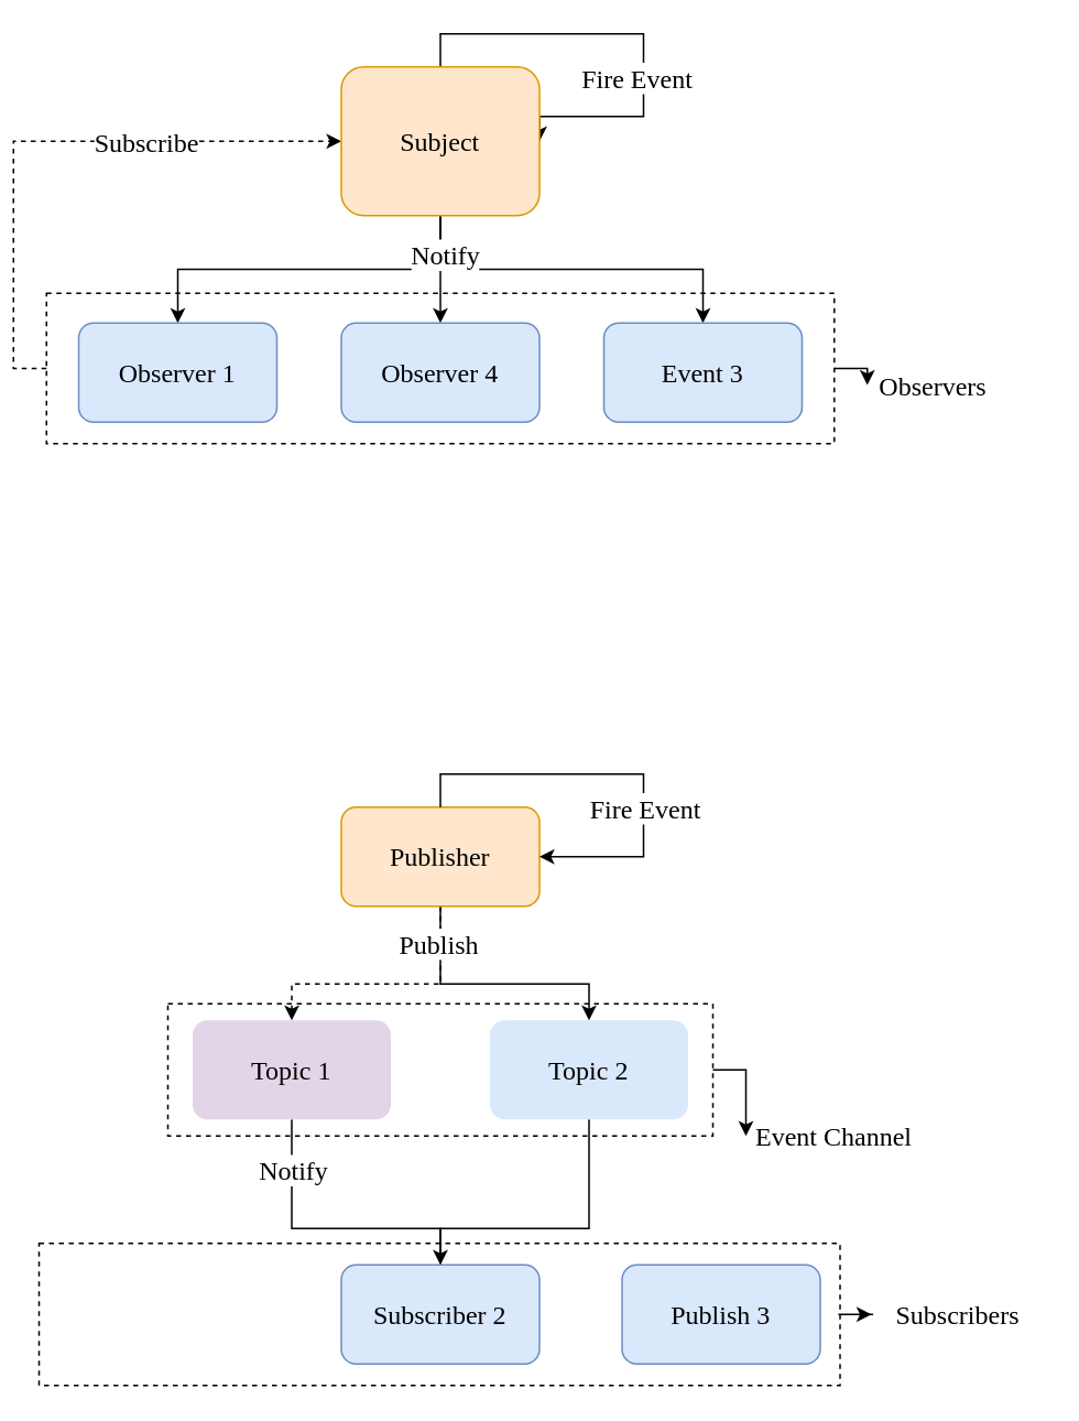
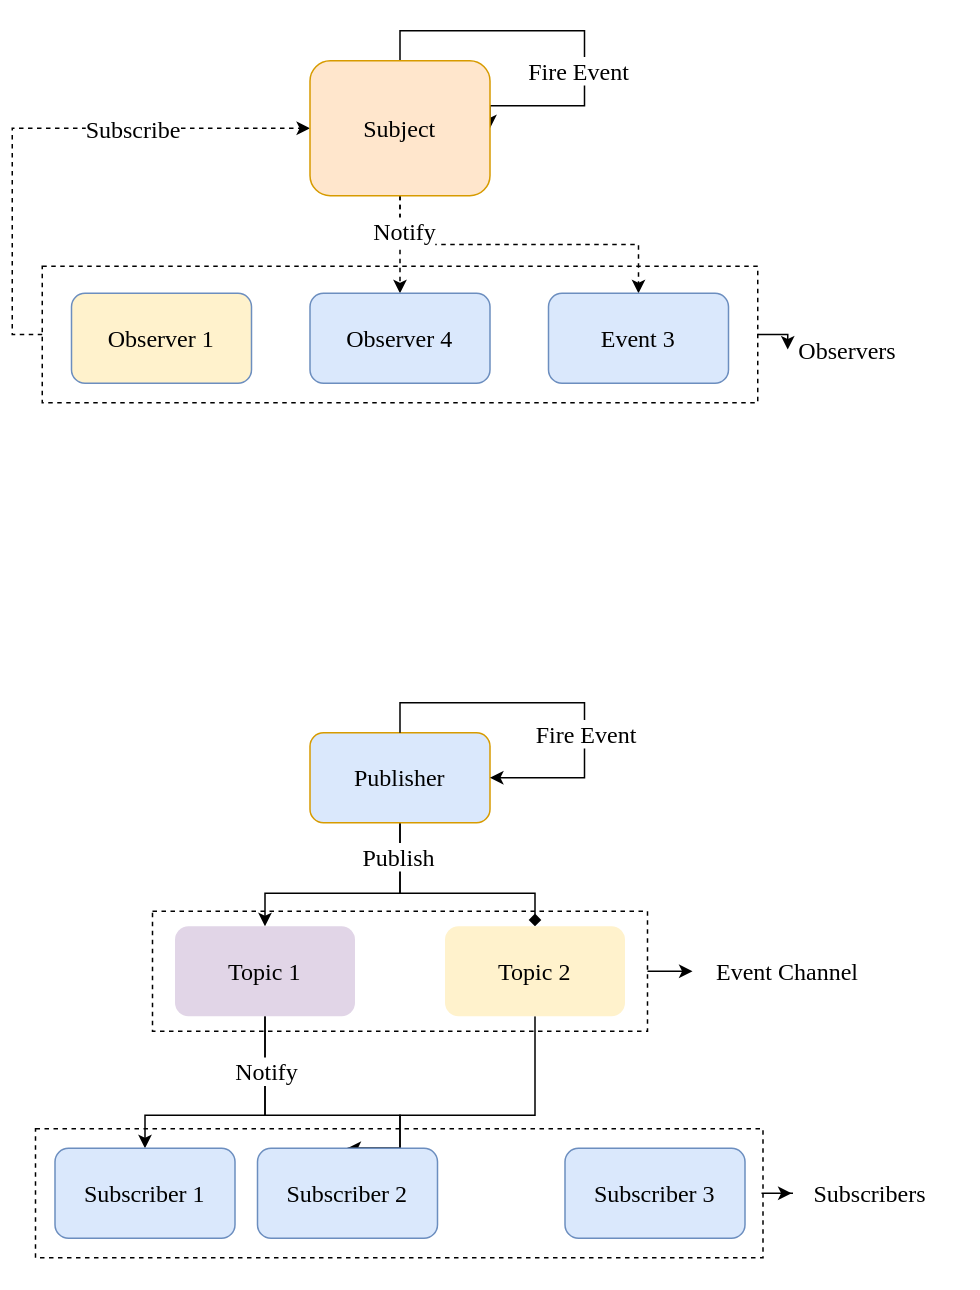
- <mxCell id="9" style="edgeStyle=orthogonalEdgeStyle;rounded=0;orthogonalLoop=1;jettySize=auto;html=1;entryX=0.5;entryY=0;entryDx=0;entryDy=0;fontFamily=Verdana;fontSize=16;exitX=0.5;exitY=1;exitDx=0;exitDy=0;" edge="1" parent="1" source="14" target="16"><mxGeometry relative="1" as="geometry" /></mxCell>
- <mxCell id="10" style="edgeStyle=orthogonalEdgeStyle;rounded=0;orthogonalLoop=1;jettySize=auto;html=1;fontFamily=Verdana;fontSize=16;exitX=0.5;exitY=1;exitDx=0;exitDy=0;" edge="1" parent="1" source="14" target="18"><mxGeometry relative="1" as="geometry" /></mxCell>
+ <mxCell id="10" style="edgeStyle=orthogonalEdgeStyle;rounded=0;orthogonalLoop=1;jettySize=auto;html=1;fontFamily=Verdana;fontSize=16;exitX=0.5;exitY=1;exitDx=0;exitDy=0;dashed=1;" edge="1" parent="1" source="14" target="18"><mxGeometry relative="1" as="geometry" /></mxCell>
- <mxCell id="8" value="" style="edgeStyle=orthogonalEdgeStyle;rounded=0;orthogonalLoop=1;jettySize=auto;html=1;fontFamily=Verdana;fontSize=16;" edge="1" parent="1" source="14" target="17"><mxGeometry relative="1" as="geometry" /></mxCell>
+ <mxCell id="8" value="" style="edgeStyle=orthogonalEdgeStyle;rounded=0;orthogonalLoop=1;jettySize=auto;html=1;fontFamily=Verdana;fontSize=16;dashed=1;" edge="1" parent="1" source="14" target="17"><mxGeometry relative="1" as="geometry" /></mxCell>
- <mxCell id="16" value="Observer 1" style="rounded=1;whiteSpace=wrap;html=1;fontFamily=Verdana;fontSize=16;fillColor=#dae8fc;strokeColor=#6c8ebf;" vertex="1" parent="15"><mxGeometry width="120" height="60" as="geometry" /></mxCell>
+ <mxCell id="16" value="Observer 1" style="rounded=1;whiteSpace=wrap;html=1;fontFamily=Verdana;fontSize=16;fillColor=#fff2cc;strokeColor=#6c8ebf;" vertex="1" parent="15"><mxGeometry width="120" height="60" as="geometry" /></mxCell>
- <mxCell id="23" value="Publisher" style="rounded=1;whiteSpace=wrap;html=1;fontFamily=Verdana;fontSize=16;fillColor=#ffe6cc;strokeColor=#d79b00;" vertex="1" parent="1"><mxGeometry x="203" y="488" width="120" height="60" as="geometry" /></mxCell>
+ <mxCell id="23" value="Publisher" style="rounded=1;whiteSpace=wrap;html=1;fontFamily=Verdana;fontSize=16;fillColor=#dae8fc;strokeColor=#d79b00;" vertex="1" parent="1"><mxGeometry x="203" y="488" width="120" height="60" as="geometry" /></mxCell>
- <mxCell id="20" style="edgeStyle=orthogonalEdgeStyle;rounded=0;orthogonalLoop=1;jettySize=auto;html=1;entryX=0.5;entryY=0;entryDx=0;entryDy=0;fontFamily=Verdana;fontSize=16;dashed=1;" edge="1" parent="1" source="23" target="27"><mxGeometry relative="1" as="geometry"><Array as="points"><mxPoint x="263" y="595" /><mxPoint x="173" y="595" /></Array></mxGeometry></mxCell>
+ <mxCell id="20" style="edgeStyle=orthogonalEdgeStyle;rounded=0;orthogonalLoop=1;jettySize=auto;html=1;entryX=0.5;entryY=0;entryDx=0;entryDy=0;fontFamily=Verdana;fontSize=16;" edge="1" parent="1" source="23" target="27"><mxGeometry relative="1" as="geometry"><Array as="points"><mxPoint x="263" y="595" /><mxPoint x="173" y="595" /></Array></mxGeometry></mxCell>
- <mxCell id="21" style="edgeStyle=orthogonalEdgeStyle;rounded=0;orthogonalLoop=1;jettySize=auto;html=1;fontFamily=Verdana;fontSize=16;" edge="1" parent="1" source="23" target="29"><mxGeometry relative="1" as="geometry"><Array as="points"><mxPoint x="263" y="595" /><mxPoint x="353" y="595" /></Array></mxGeometry></mxCell>
+ <mxCell id="21" style="edgeStyle=orthogonalEdgeStyle;rounded=0;orthogonalLoop=1;jettySize=auto;html=1;fontFamily=Verdana;fontSize=16;endArrow=diamond;" edge="1" parent="1" source="23" target="29"><mxGeometry relative="1" as="geometry"><Array as="points"><mxPoint x="263" y="595" /><mxPoint x="353" y="595" /></Array></mxGeometry></mxCell>
- <mxCell id="29" value="&lt;span style=&quot;&quot;&gt;Topic 2&lt;/span&gt;" style="rounded=1;whiteSpace=wrap;html=1;fontFamily=Verdana;fontSize=16;fillColor=#dae8fc;strokeColor=none;verticalAlign=middle;horizontal=1;" vertex="1" parent="1"><mxGeometry x="293" y="617" width="120" height="60" as="geometry" /></mxCell>
+ <mxCell id="29" value="&lt;span style=&quot;&quot;&gt;Topic 2&lt;/span&gt;" style="rounded=1;whiteSpace=wrap;html=1;fontFamily=Verdana;fontSize=16;fillColor=#fff2cc;strokeColor=none;verticalAlign=middle;horizontal=1;" vertex="1" parent="1"><mxGeometry x="293" y="617" width="120" height="60" as="geometry" /></mxCell>
- <mxCell id="35" value="Event Channel" style="text;html=1;align=center;verticalAlign=middle;resizable=0;points=[];autosize=1;strokeColor=none;fillColor=none;fontSize=16;fontFamily=Verdana;" vertex="1" parent="1"><mxGeometry x="438" y="675.5" width="126" height="23" as="geometry" /></mxCell>
+ <mxCell id="35" value="Event Channel" style="text;html=1;align=center;verticalAlign=middle;resizable=0;points=[];autosize=1;strokeColor=none;fillColor=none;fontSize=16;fontFamily=Verdana;" vertex="1" parent="1"><mxGeometry x="458" y="635.5" width="126" height="23" as="geometry" /></mxCell>
+ <mxCell id="24" style="edgeStyle=orthogonalEdgeStyle;rounded=0;orthogonalLoop=1;jettySize=auto;html=1;fontFamily=Verdana;fontSize=16;" edge="1" parent="1" source="27" target="30"><mxGeometry relative="1" as="geometry"><Array as="points"><mxPoint x="173" y="743" /><mxPoint x="93" y="743" /></Array></mxGeometry></mxCell>
+ <mxCell id="30" value="Subscriber 1" style="rounded=1;whiteSpace=wrap;html=1;fontFamily=Verdana;fontSize=16;fillColor=#dae8fc;strokeColor=#6c8ebf;" vertex="1" parent="1"><mxGeometry x="33" y="765" width="120" height="60" as="geometry" /></mxCell>
- <mxCell id="31" value="Subscriber 2" style="rounded=1;whiteSpace=wrap;html=1;fontFamily=Verdana;fontSize=16;fillColor=#dae8fc;strokeColor=#6c8ebf;" vertex="1" parent="1"><mxGeometry x="203" y="765" width="120" height="60" as="geometry" /></mxCell>
+ <mxCell id="31" value="Subscriber 2" style="rounded=1;whiteSpace=wrap;html=1;fontFamily=Verdana;fontSize=16;fillColor=#dae8fc;strokeColor=#6c8ebf;" vertex="1" parent="1"><mxGeometry x="168" y="765" width="120" height="60" as="geometry" /></mxCell>
- <mxCell id="32" value="Publish 3" style="rounded=1;whiteSpace=wrap;html=1;fontFamily=Verdana;fontSize=16;fillColor=#dae8fc;strokeColor=#6c8ebf;" vertex="1" parent="1"><mxGeometry x="373" y="765" width="120" height="60" as="geometry" /></mxCell>
+ <mxCell id="32" value="Subscriber 3" style="rounded=1;whiteSpace=wrap;html=1;fontFamily=Verdana;fontSize=16;fillColor=#dae8fc;strokeColor=#6c8ebf;" vertex="1" parent="1"><mxGeometry x="373" y="765" width="120" height="60" as="geometry" /></mxCell>
